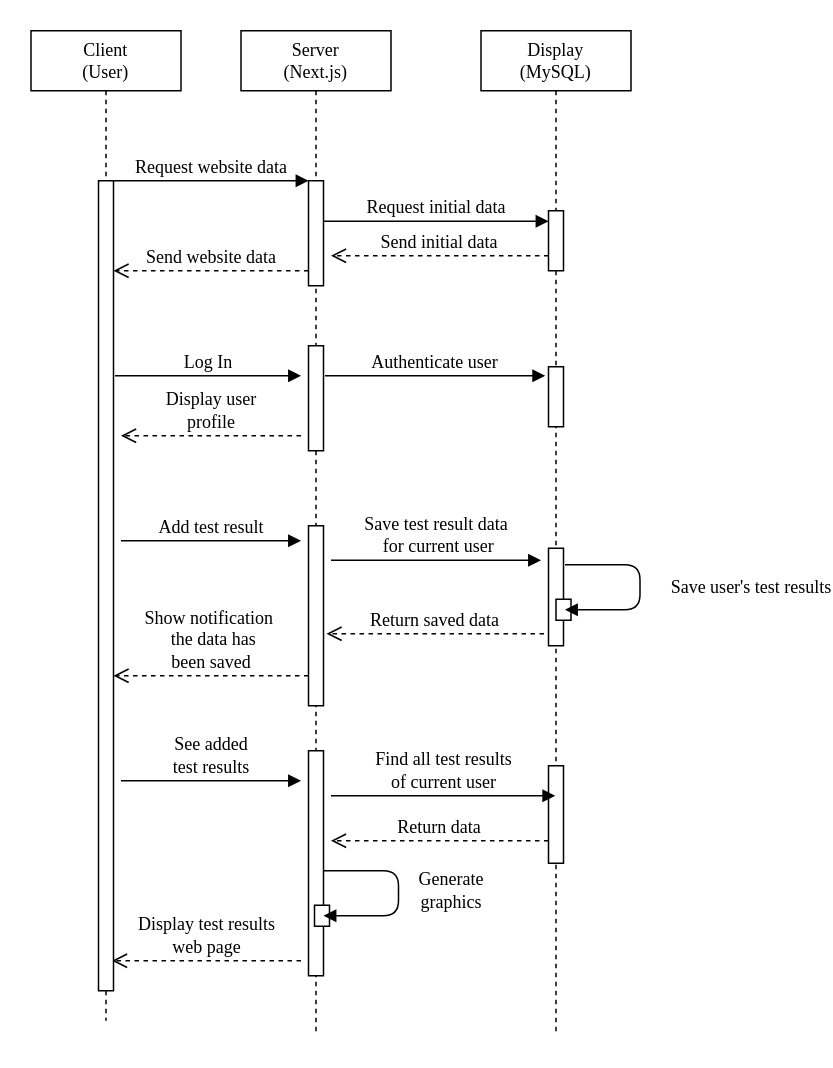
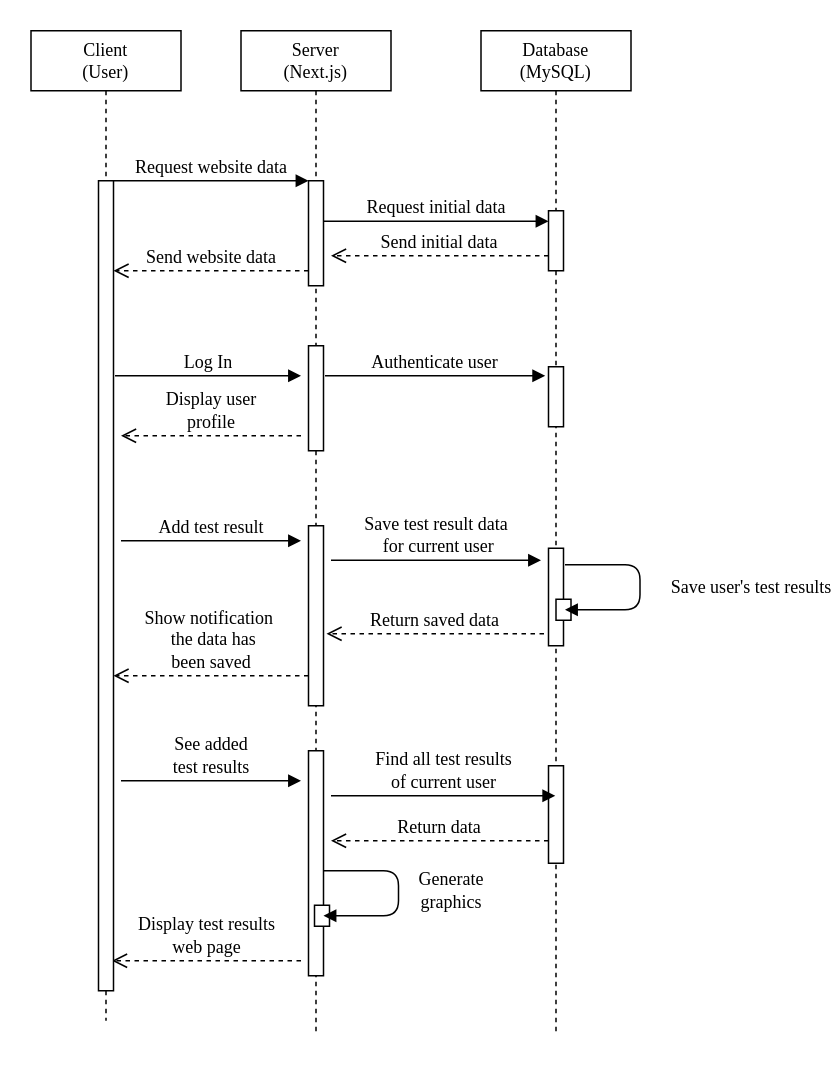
- <mxCell id="11" value="Display&lt;br&gt;(MySQL)" style="shape=umlLifeline;perimeter=lifelinePerimeter;whiteSpace=wrap;html=1;container=1;collapsible=0;recursiveResize=0;outlineConnect=0;rounded=0;shadow=0;comic=0;labelBackgroundColor=none;strokeWidth=1;fontFamily=Verdana;fontSize=12;align=center;" parent="1" vertex="1"><mxGeometry x="320" y="20" width="100" height="670" as="geometry" /></mxCell>
+ <mxCell id="11" value="Database&lt;br&gt;(MySQL)" style="shape=umlLifeline;perimeter=lifelinePerimeter;whiteSpace=wrap;html=1;container=1;collapsible=0;recursiveResize=0;outlineConnect=0;rounded=0;shadow=0;comic=0;labelBackgroundColor=none;strokeWidth=1;fontFamily=Verdana;fontSize=12;align=center;" parent="1" vertex="1"><mxGeometry x="320" y="20" width="100" height="670" as="geometry" /></mxCell>
